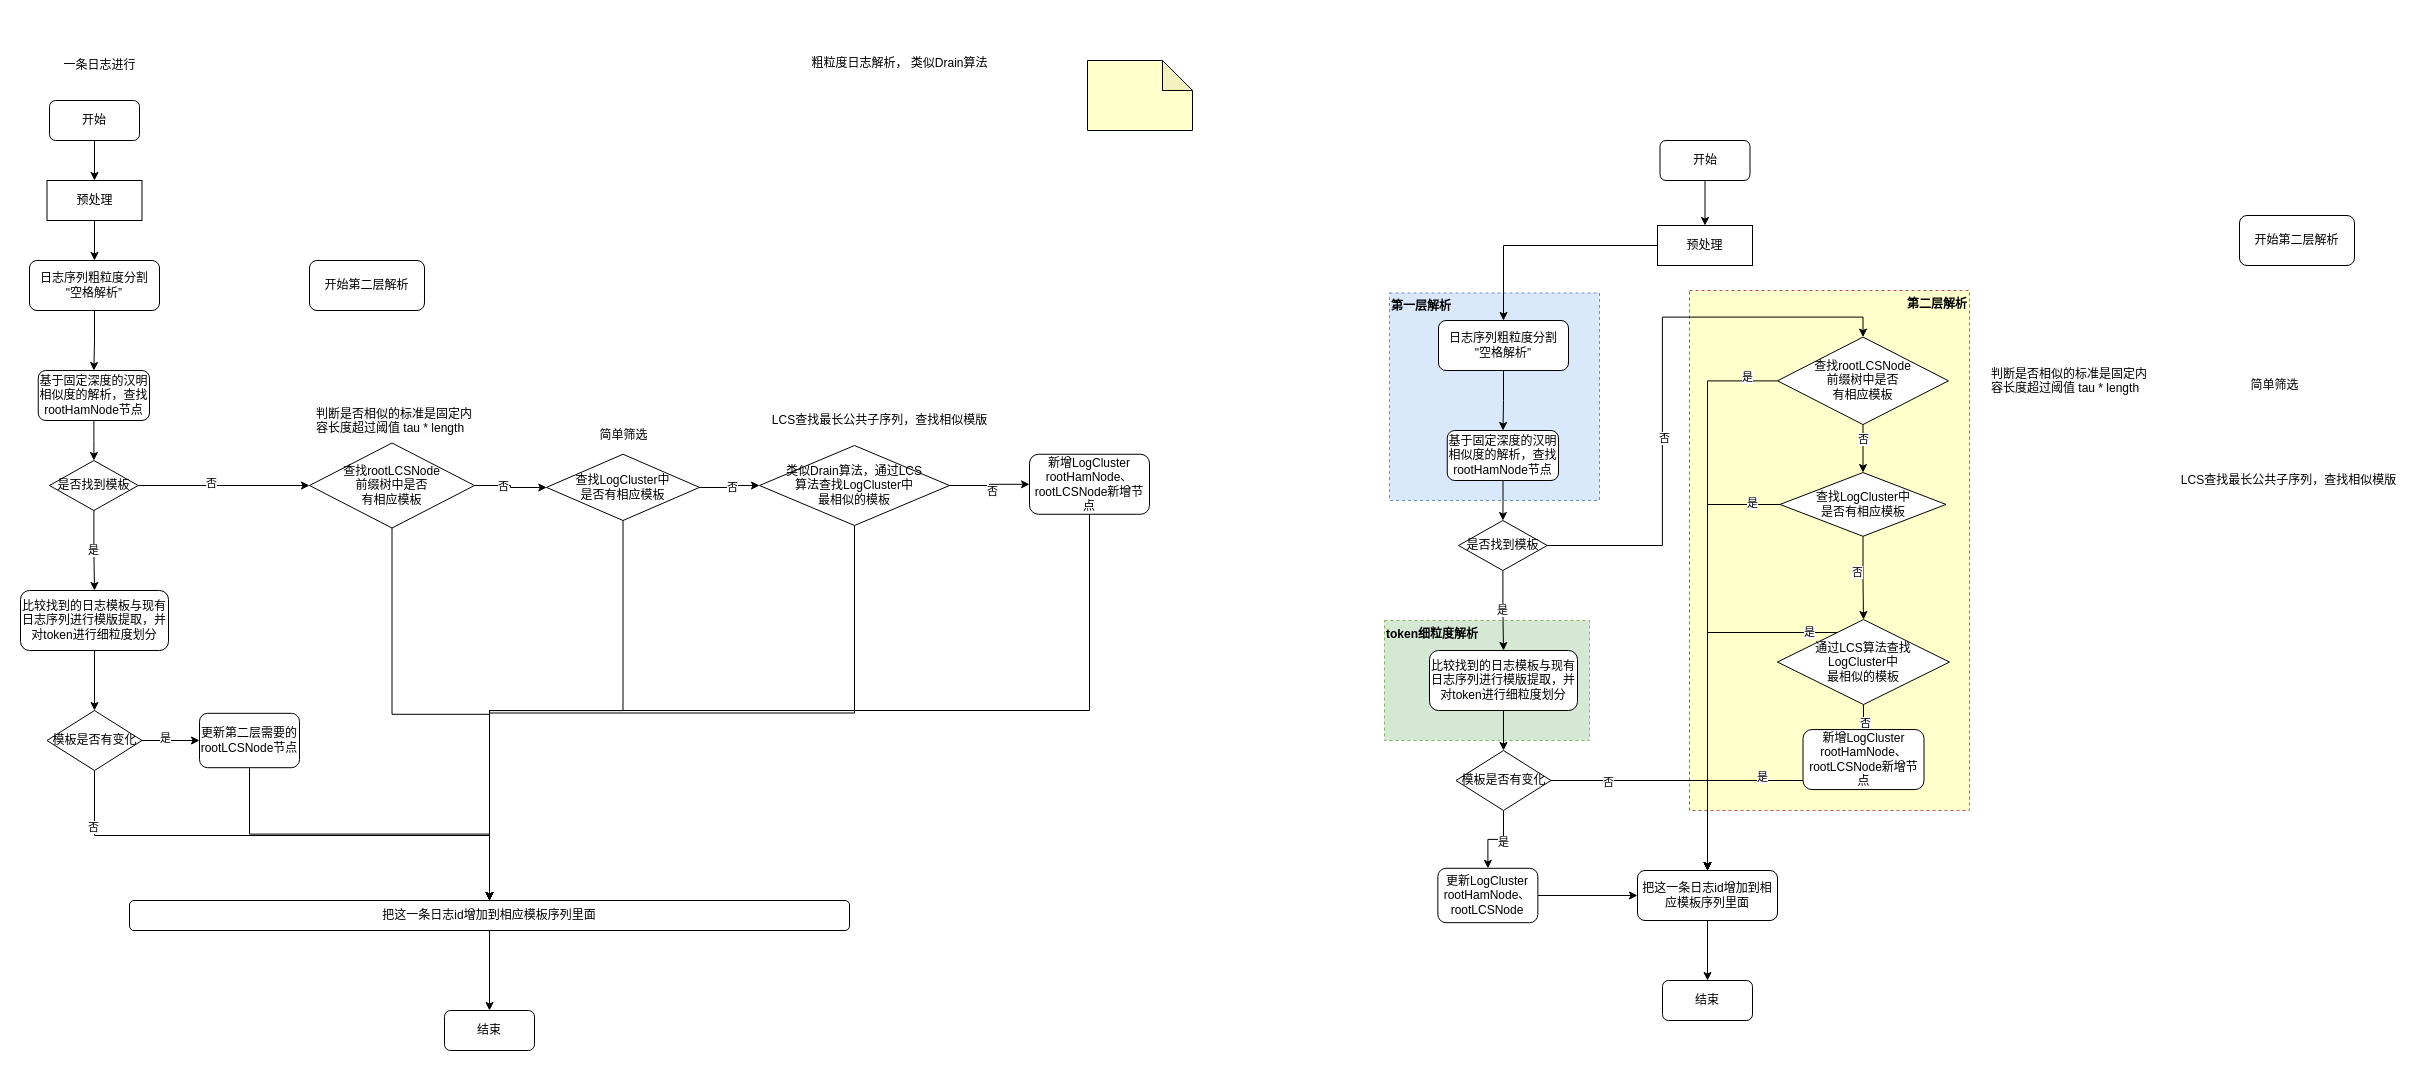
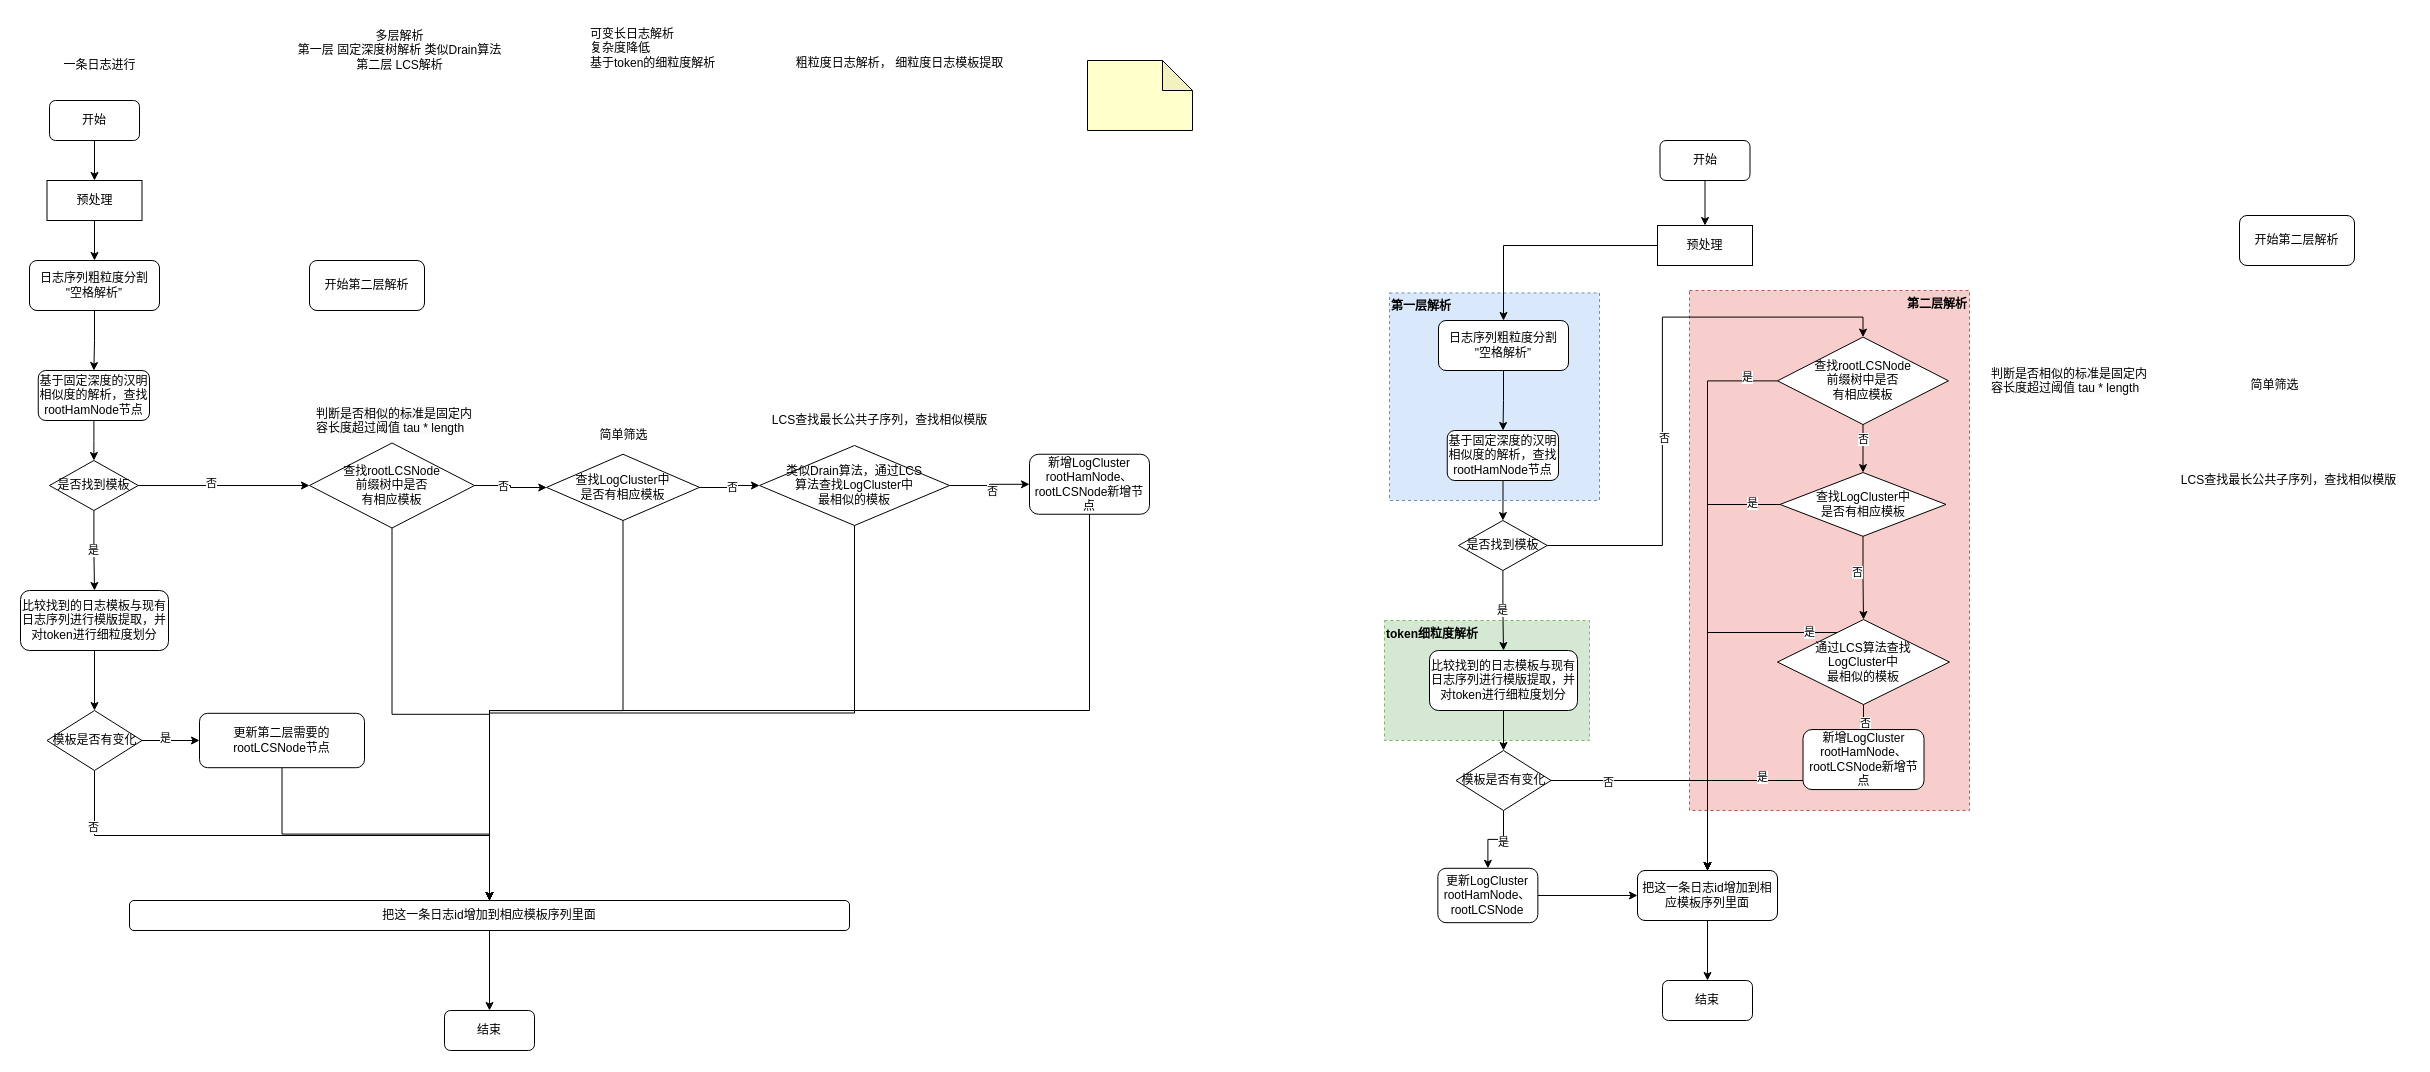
+ <mxCell id="13" value="多层解析&lt;div&gt;第一层 固定深度树解析 类似Drain算法&lt;/div&gt;&lt;div&gt;第二层 LCS解析&lt;/div&gt;" style="text;html=1;align=center;verticalAlign=middle;resizable=0;points=[];autosize=1;strokeColor=none;fillColor=none;" parent="1" vertex="1"><mxGeometry x="284" width="230" height="60" as="geometry" y="20" /></mxCell>
+ <mxCell id="15" value="&lt;div&gt;&lt;div&gt;可变长日志解析&lt;/div&gt;&lt;div&gt;复杂度降低&lt;/div&gt;&lt;/div&gt;基于token的细粒度解析&lt;div&gt;&lt;br&gt;&lt;/div&gt;" style="text;html=1;align=left;verticalAlign=middle;resizable=0;points=[];autosize=1;strokeColor=none;fillColor=none;" vertex="1" parent="1"><mxGeometry x="587.5" width="150" height="70" as="geometry" y="20" /></mxCell>
- <mxCell id="52" value="粗粒度日志解析， 类似Drain算法" style="text;html=1;align=center;verticalAlign=middle;resizable=0;points=[];autosize=1;strokeColor=none;fillColor=none;" vertex="1" parent="1"><mxGeometry x="784" y="48" width="230" height="30" as="geometry" /></mxCell>
+ <mxCell id="52" value="粗粒度日志解析， 细粒度日志模板提取" style="text;html=1;align=center;verticalAlign=middle;resizable=0;points=[];autosize=1;strokeColor=none;fillColor=none;" vertex="1" parent="1"><mxGeometry x="784" y="48" width="230" height="30" as="geometry" /></mxCell>
- <mxCell id="3" value="&lt;div style=&quot;&quot;&gt;&lt;span style=&quot;background-color: transparent; color: light-dark(rgb(0, 0, 0), rgb(255, 255, 255));&quot;&gt;第二层解析&lt;/span&gt;&lt;/div&gt;" style="rounded=0;whiteSpace=wrap;html=1;align=right;shadow=0;labelPosition=center;verticalLabelPosition=middle;verticalAlign=top;fontStyle=1;textShadow=0;horizontal=1;fillColor=#ffffcc;strokeColor=#b85450;dashed=1;" vertex="1" parent="1"><mxGeometry x="1689" y="290" width="280" height="520" as="geometry" /></mxCell>
+ <mxCell id="3" value="&lt;div style=&quot;&quot;&gt;&lt;span style=&quot;background-color: transparent; color: light-dark(rgb(0, 0, 0), rgb(255, 255, 255));&quot;&gt;第二层解析&lt;/span&gt;&lt;/div&gt;" style="rounded=0;whiteSpace=wrap;html=1;align=right;shadow=0;labelPosition=center;verticalLabelPosition=middle;verticalAlign=top;fontStyle=1;textShadow=0;horizontal=1;fillColor=#f8cecc;strokeColor=#b85450;dashed=1;" vertex="1" parent="1"><mxGeometry x="1689" y="290" width="280" height="520" as="geometry" /></mxCell>
- <mxCell id="32" value="更新第二层需要的&lt;div&gt;rootLCSNode节点&lt;/div&gt;" style="rounded=1;whiteSpace=wrap;html=1;" vertex="1" parent="1"><mxGeometry x="199" y="712.82" width="100" height="54.37" as="geometry" /></mxCell>
+ <mxCell id="32" value="更新第二层需要的&lt;div&gt;rootLCSNode节点&lt;/div&gt;" style="rounded=1;whiteSpace=wrap;html=1;" vertex="1" parent="1"><mxGeometry x="199" y="712.82" width="165" height="54.37" as="geometry" /></mxCell>
